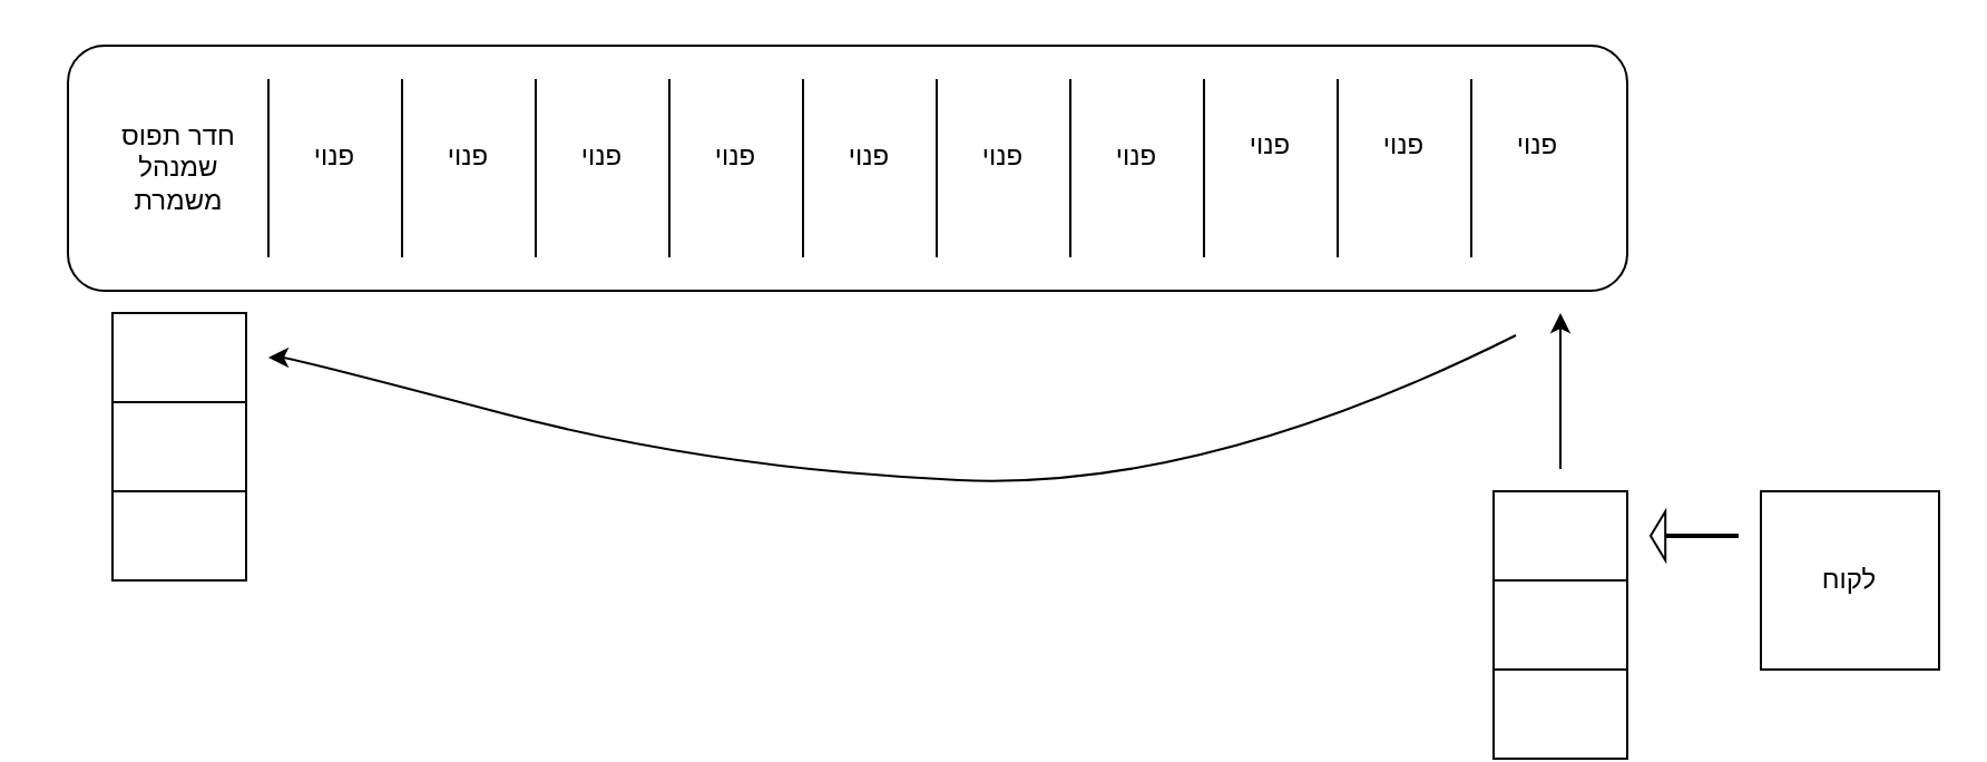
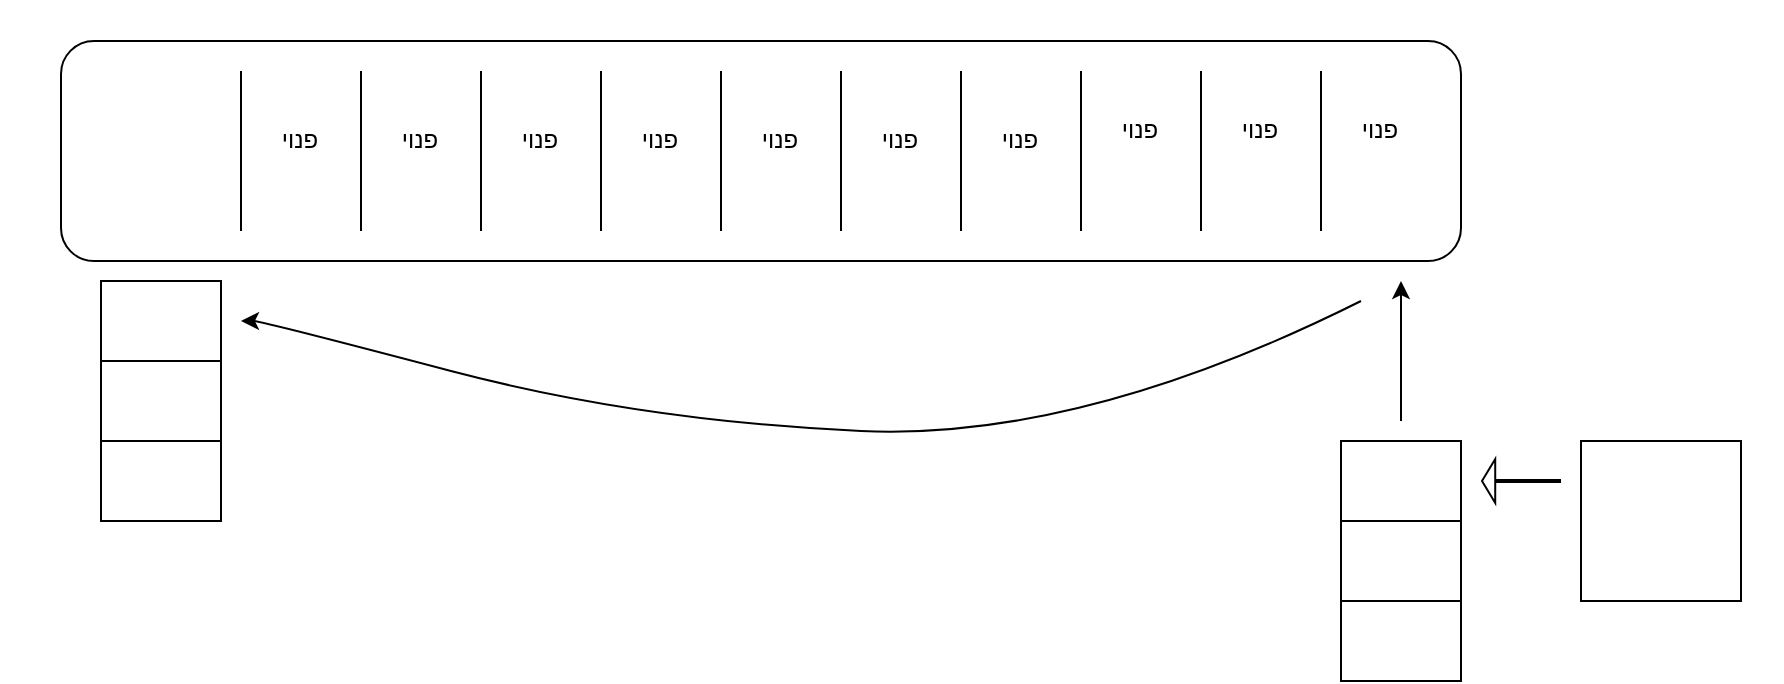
- <mxCell id="13" value="חדר תפוס שמנהל משמרת" style="text;html=1;strokeColor=none;fillColor=none;align=center;verticalAlign=middle;whiteSpace=wrap;rounded=0;" vertex="1" parent="1"><mxGeometry x="50" y="55" width="60" height="40" as="geometry" /></mxCell>
- <mxCell id="26" value="לקוח" style="text;html=1;strokeColor=none;fillColor=none;align=center;verticalAlign=middle;whiteSpace=wrap;rounded=0;" vertex="1" parent="1"><mxGeometry x="800" y="245" width="60" height="30" as="geometry" /></mxCell>
